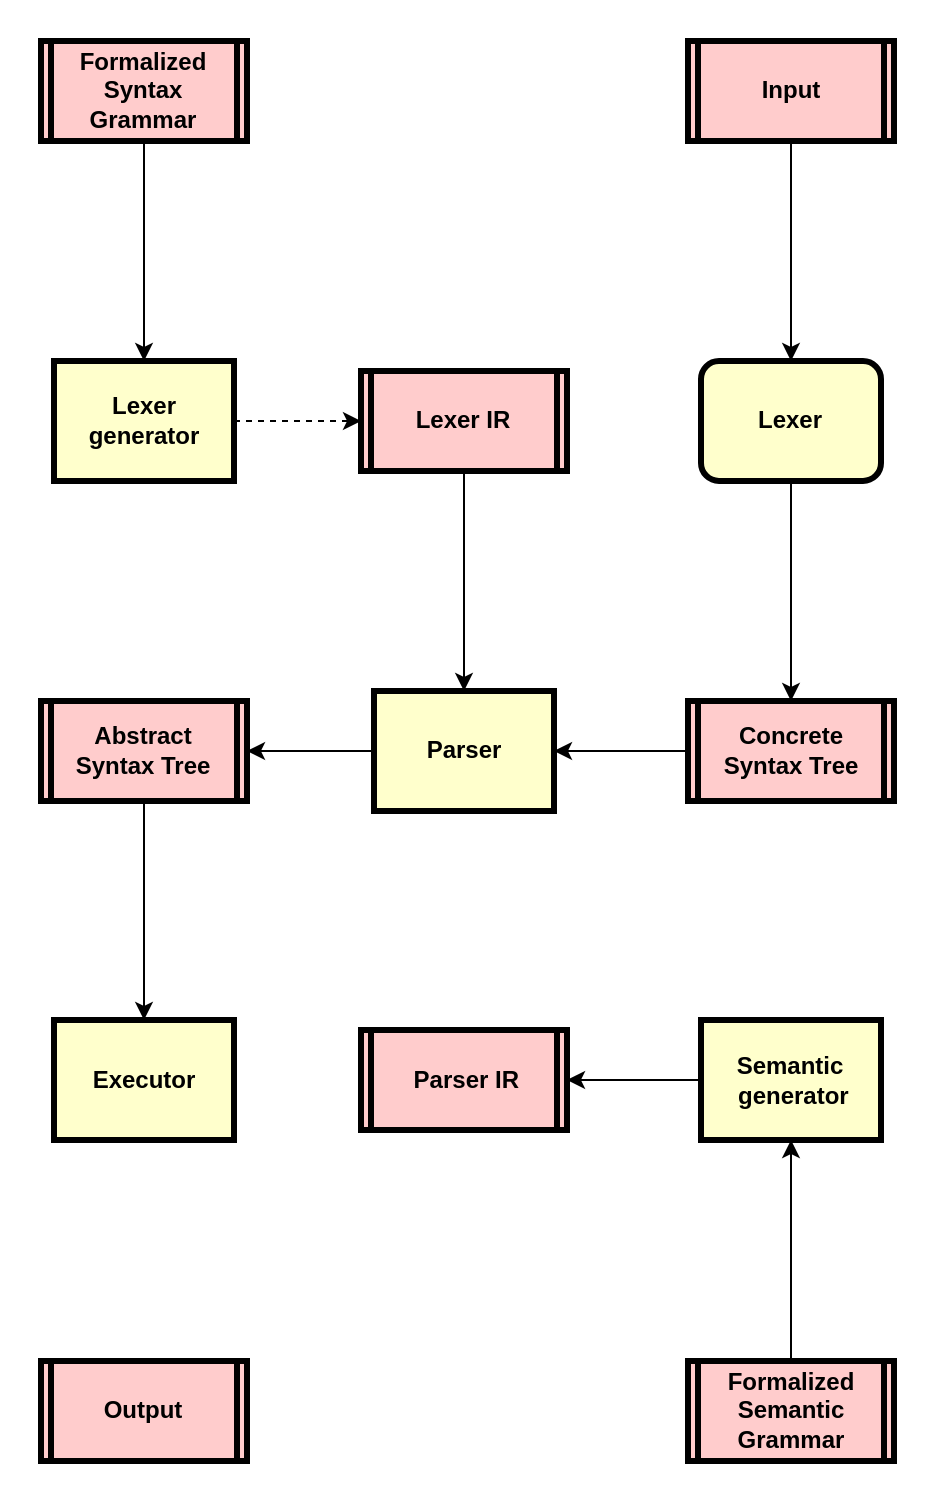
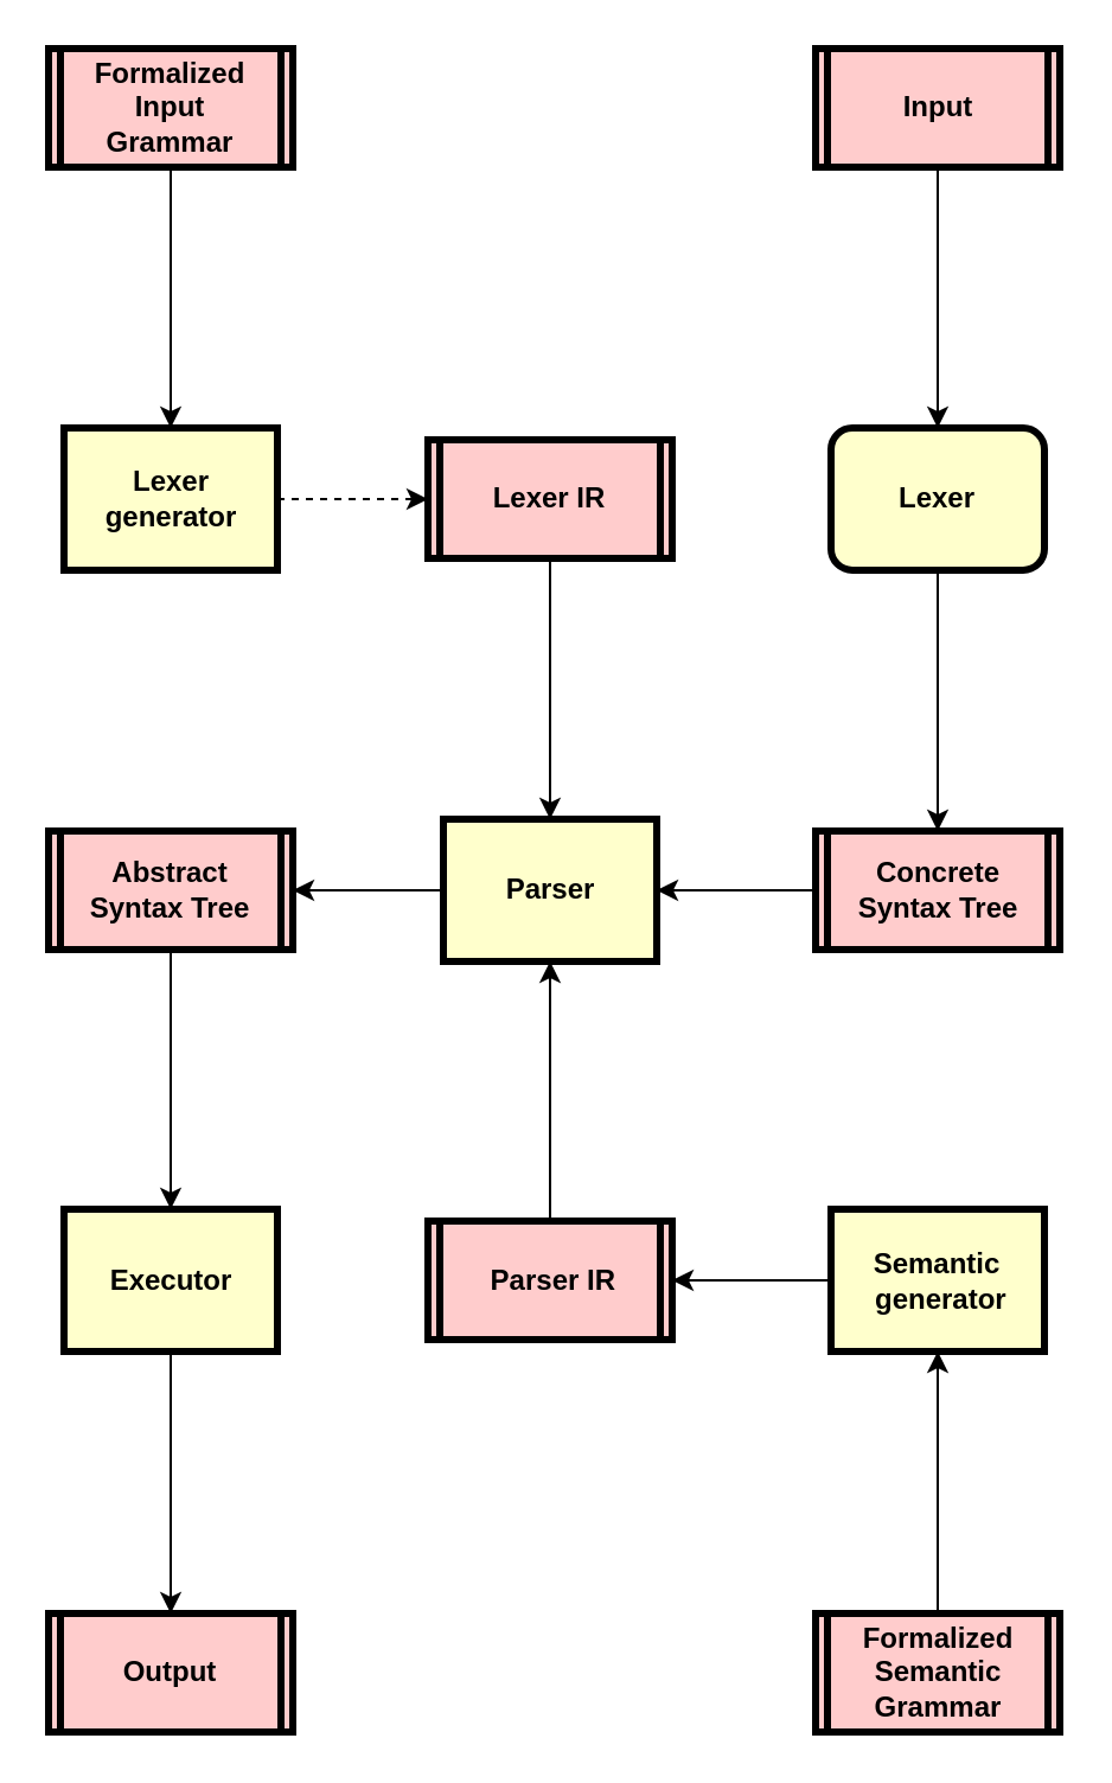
- <mxCell id="3" value="Formalized&#10;Syntax&#10;Grammar" style="shape=process;whiteSpace=wrap;align=center;verticalAlign=middle;size=0.048;fontStyle=1;strokeWidth=3;fillColor=#FFCCCC" parent="1" vertex="1"><mxGeometry x="20" y="20" width="103" height="50" as="geometry" /></mxCell>
+ <mxCell id="3" value="Formalized&#10;Input&#10;Grammar" style="shape=process;whiteSpace=wrap;align=center;verticalAlign=middle;size=0.048;fontStyle=1;strokeWidth=3;fillColor=#FFCCCC" parent="1" vertex="1"><mxGeometry x="20" y="20" width="103" height="50" as="geometry" /></mxCell>
+ <mxCell id="20" value="" style="edgeStyle=orthogonalEdgeStyle;rounded=0;orthogonalLoop=1;jettySize=auto;html=1;" edge="1" parent="1" source="21" target="15"><mxGeometry relative="1" as="geometry" /></mxCell>
+ <mxCell id="24" value="" style="edgeStyle=orthogonalEdgeStyle;rounded=0;orthogonalLoop=1;jettySize=auto;html=1;" edge="1" parent="1" source="25" target="26"><mxGeometry relative="1" as="geometry" /></mxCell>
